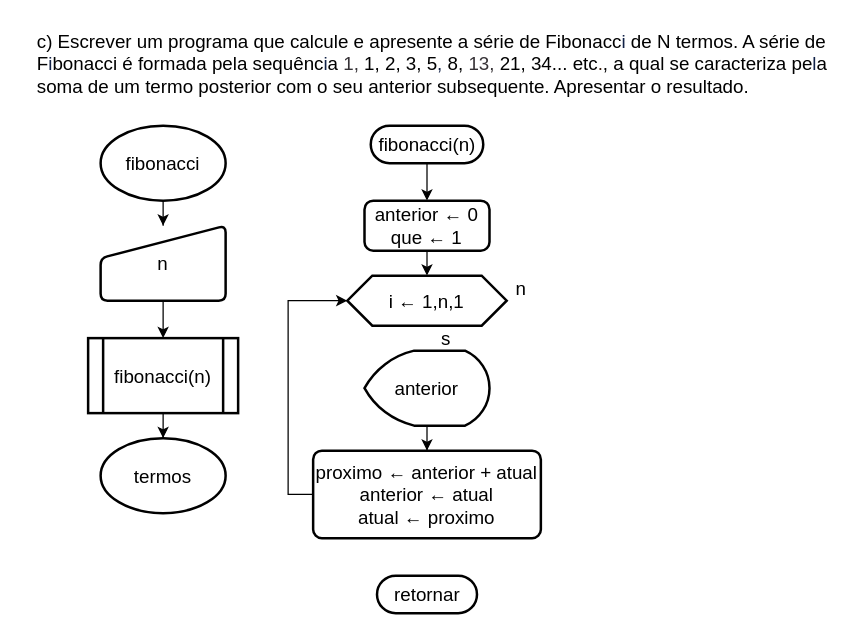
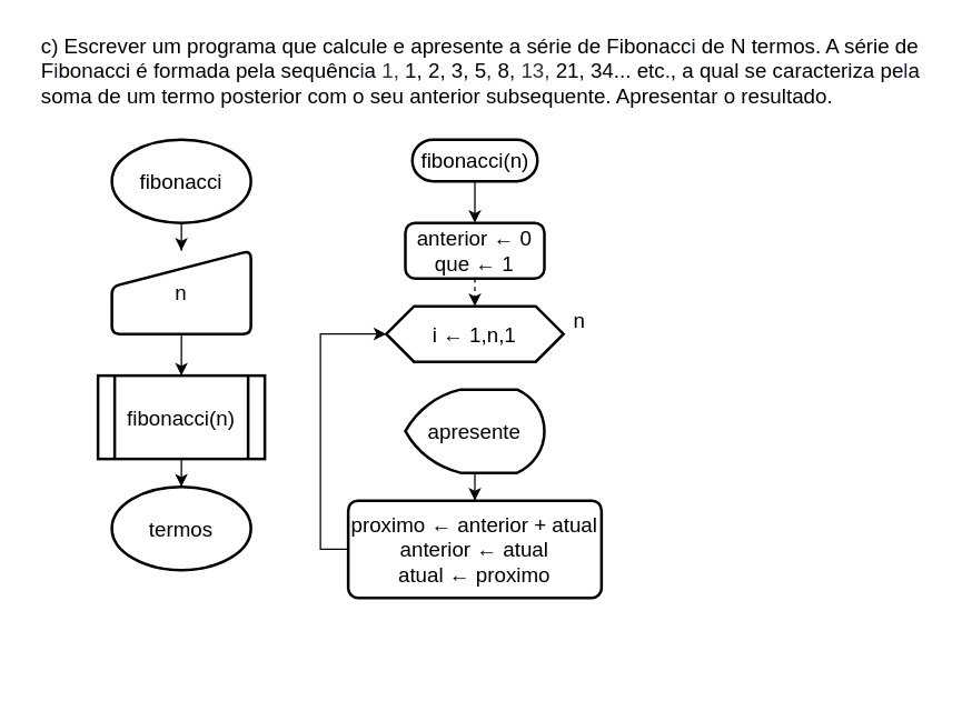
- <mxCell id="6" value="" style="edgeStyle=orthogonalEdgeStyle;rounded=0;orthogonalLoop=1;jettySize=auto;html=1;fontSize=15;" edge="1" parent="1" source="7" target="8"><mxGeometry relative="1" as="geometry" /></mxCell>
+ <mxCell id="6" value="" style="edgeStyle=orthogonalEdgeStyle;rounded=0;orthogonalLoop=1;jettySize=auto;html=1;fontSize=15;dashed=1;" edge="1" parent="1" source="7" target="8"><mxGeometry relative="1" as="geometry" /></mxCell>
- <mxCell id="11" value="s" style="text;html=1;align=center;verticalAlign=middle;resizable=0;points=[];autosize=1;strokeColor=none;fillColor=none;fontSize=15;" vertex="1" parent="1"><mxGeometry x="346.1" y="260" width="20" height="20" as="geometry" /></mxCell>
- <mxCell id="13" value="anterior" style="strokeWidth=2;html=1;shape=mxgraph.flowchart.display;whiteSpace=wrap;fontSize=15;" vertex="1" parent="1"><mxGeometry x="291.1" y="280" width="100" height="60" as="geometry" /></mxCell>
+ <mxCell id="13" value="apresente" style="strokeWidth=2;html=1;shape=mxgraph.flowchart.display;whiteSpace=wrap;fontSize=15;" vertex="1" parent="1"><mxGeometry x="291.1" y="280" width="100" height="60" as="geometry" /></mxCell>
- <mxCell id="5" value="retornar" style="html=1;dashed=0;whitespace=wrap;shape=mxgraph.dfd.start;fontSize=15;strokeWidth=2;" vertex="1" parent="1"><mxGeometry x="301.1" y="460" width="80" height="30" as="geometry" /></mxCell>
